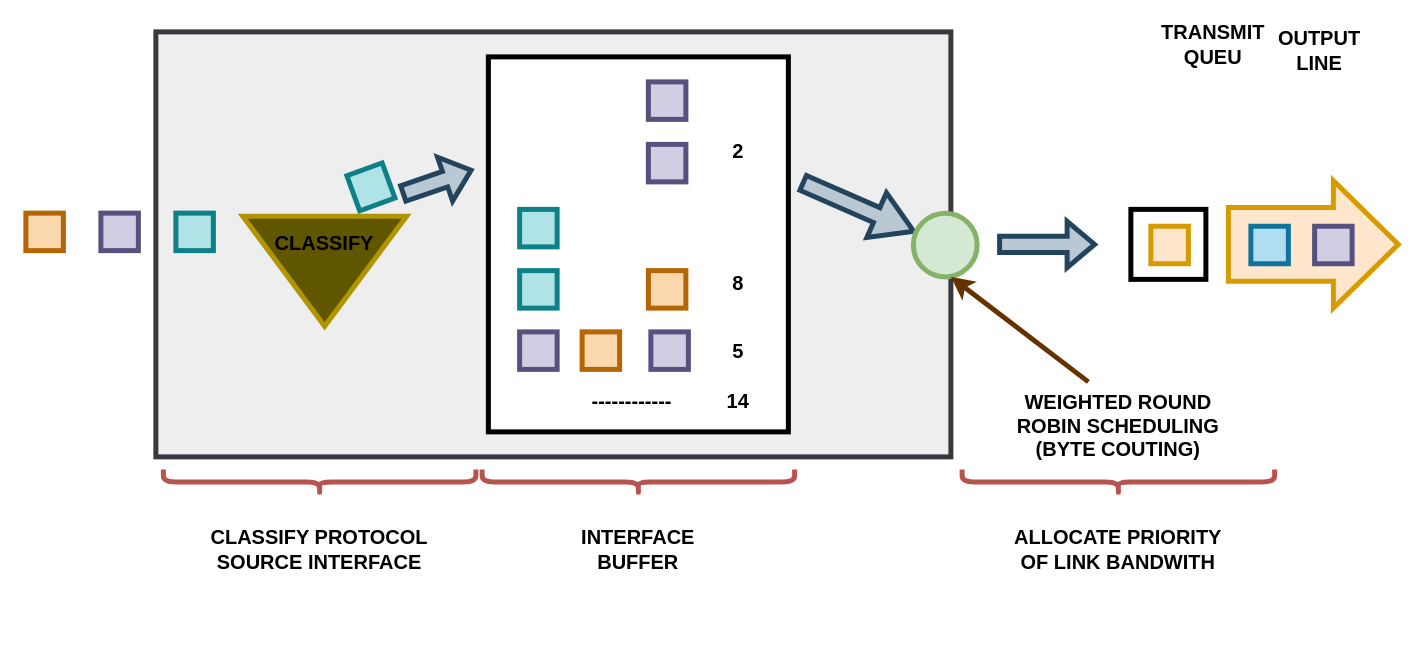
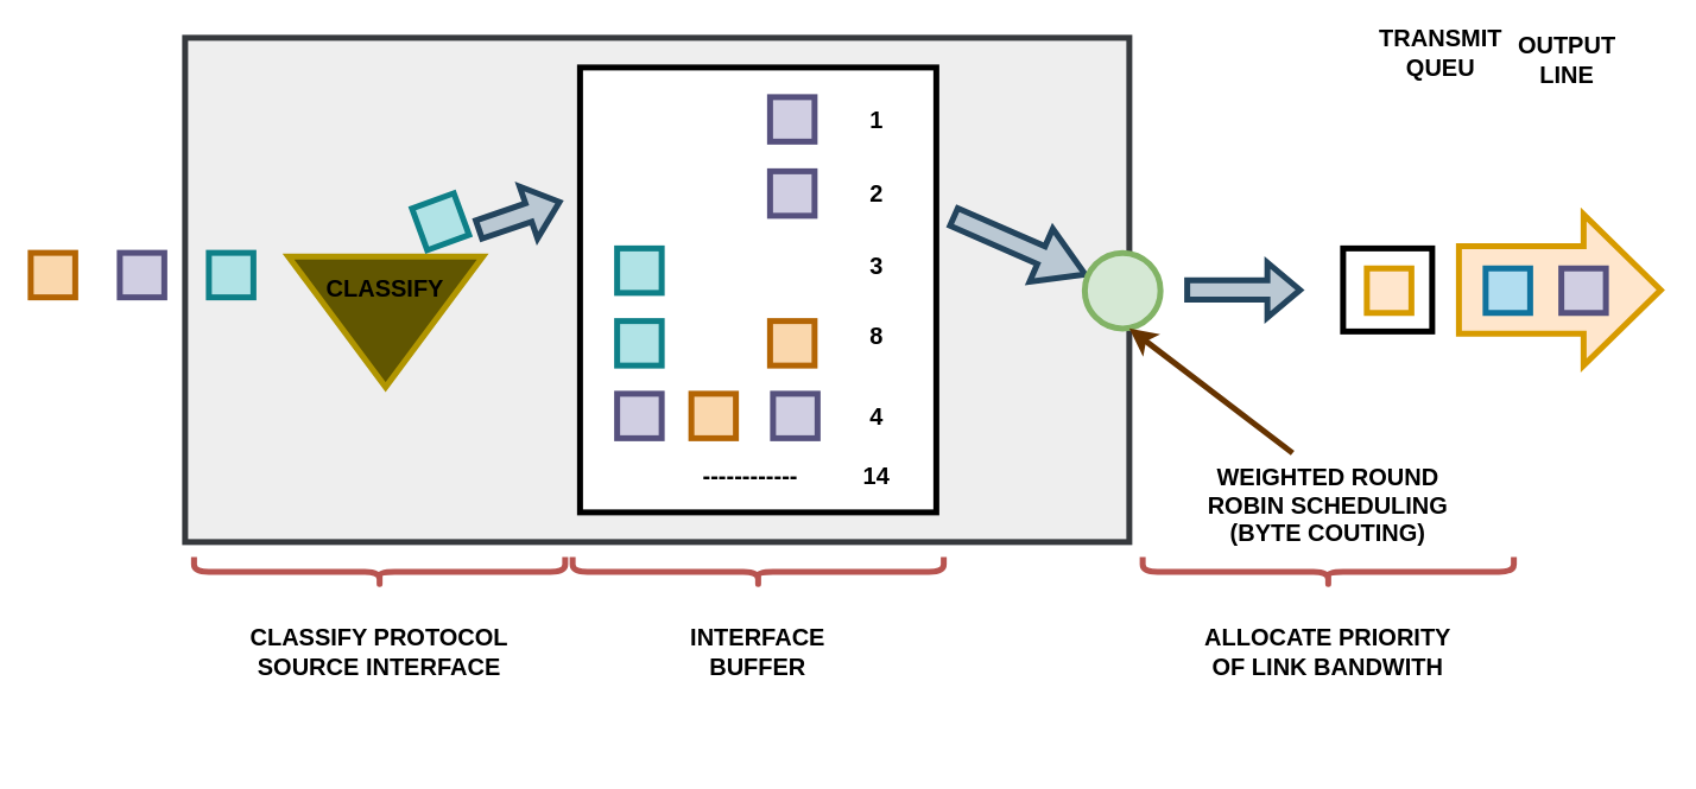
+ <mxCell id="35" value="1" style="text;html=1;strokeColor=none;fillColor=none;align=center;verticalAlign=middle;whiteSpace=wrap;rounded=0;strokeWidth=1;fontStyle=1;fontSize=16;" vertex="1" parent="1"><mxGeometry x="560" y="65" width="60" height="30" as="geometry" /></mxCell>
- <mxCell id="34" value="2" style="text;html=1;strokeColor=none;fillColor=none;align=center;verticalAlign=middle;whiteSpace=wrap;rounded=0;strokeWidth=1;fontStyle=1;fontSize=16;" vertex="1" parent="1"><mxGeometry x="560" y="105" width="60" height="30" as="geometry" /></mxCell>
+ <mxCell id="34" value="2" style="text;html=1;strokeColor=none;fillColor=none;align=center;verticalAlign=middle;whiteSpace=wrap;rounded=0;strokeWidth=1;fontStyle=1;fontSize=16;" vertex="1" parent="1"><mxGeometry x="560" y="115" width="60" height="30" as="geometry" /></mxCell>
+ <mxCell id="36" value="3" style="text;html=1;strokeColor=none;fillColor=none;align=center;verticalAlign=middle;whiteSpace=wrap;rounded=0;strokeWidth=1;fontStyle=1;fontSize=16;" vertex="1" parent="1"><mxGeometry x="560" y="164" width="60" height="30" as="geometry" /></mxCell>
- <mxCell id="38" value="5" style="text;html=1;strokeColor=none;fillColor=none;align=center;verticalAlign=middle;whiteSpace=wrap;rounded=0;strokeWidth=1;fontStyle=1;fontSize=16;" vertex="1" parent="1"><mxGeometry x="560" y="265" width="60" height="30" as="geometry" /></mxCell>
+ <mxCell id="38" value="4" style="text;html=1;strokeColor=none;fillColor=none;align=center;verticalAlign=middle;whiteSpace=wrap;rounded=0;strokeWidth=1;fontStyle=1;fontSize=16;" vertex="1" parent="1"><mxGeometry x="560" y="265" width="60" height="30" as="geometry" /></mxCell>
